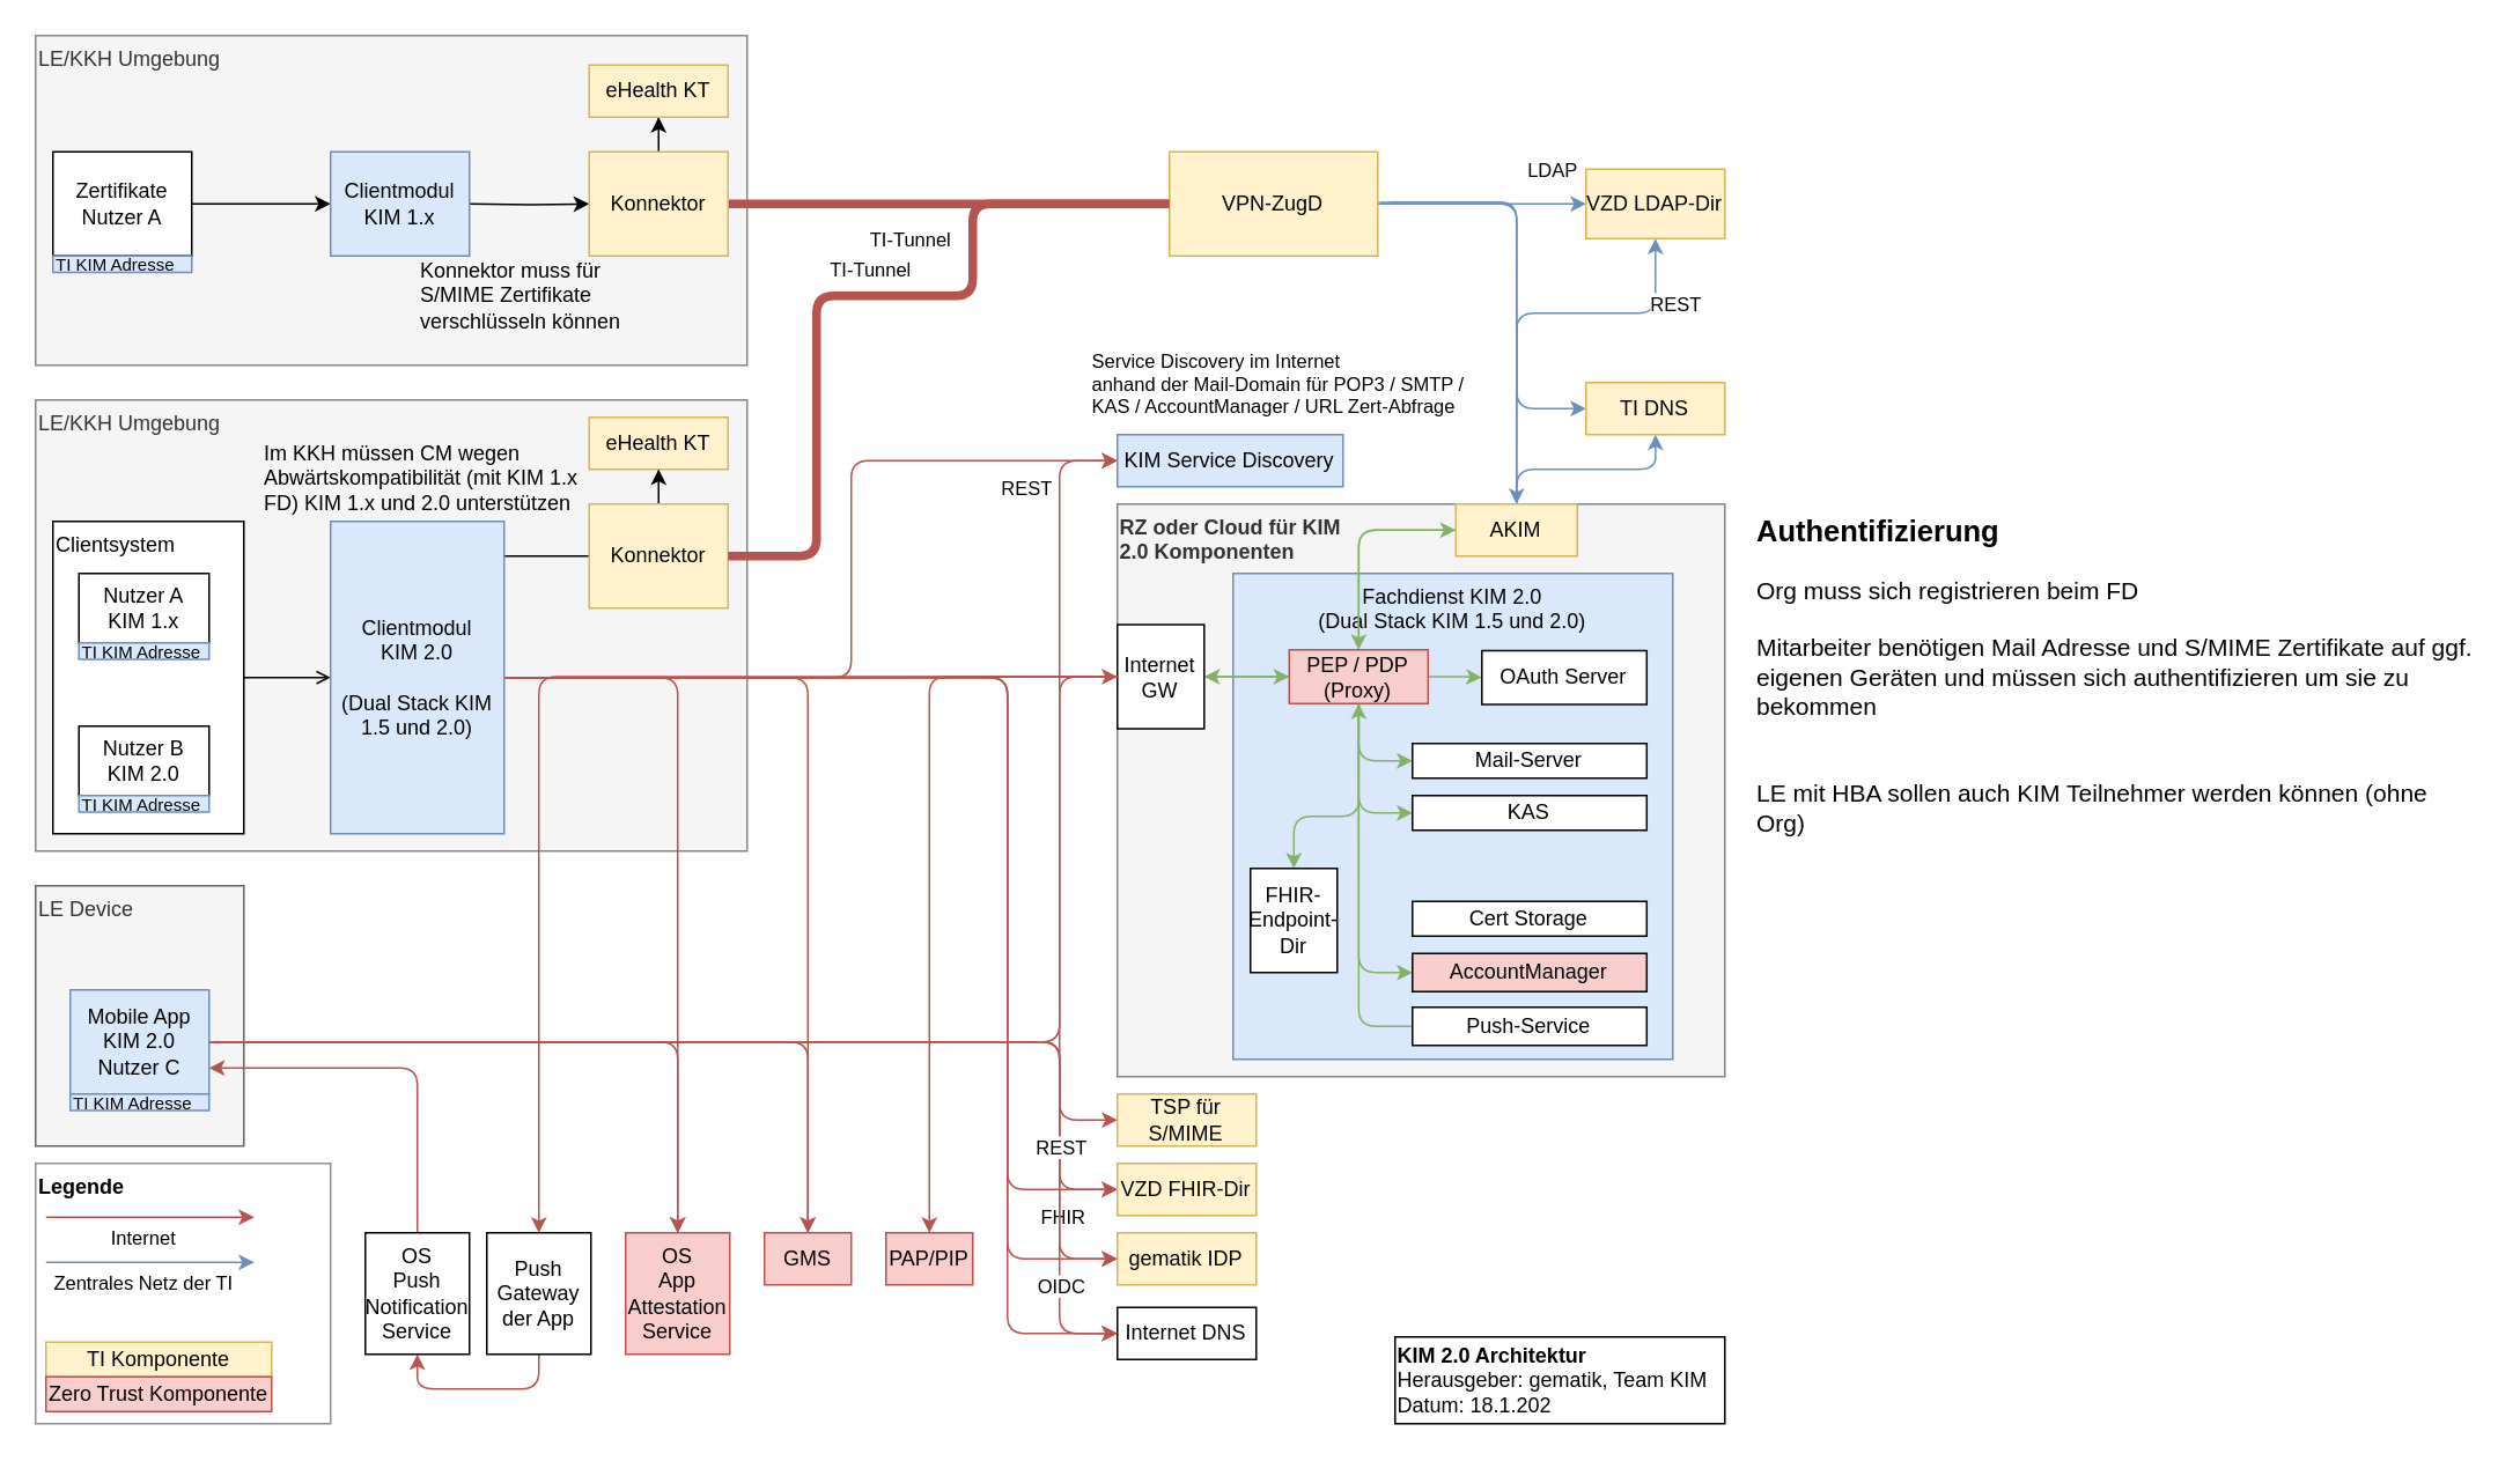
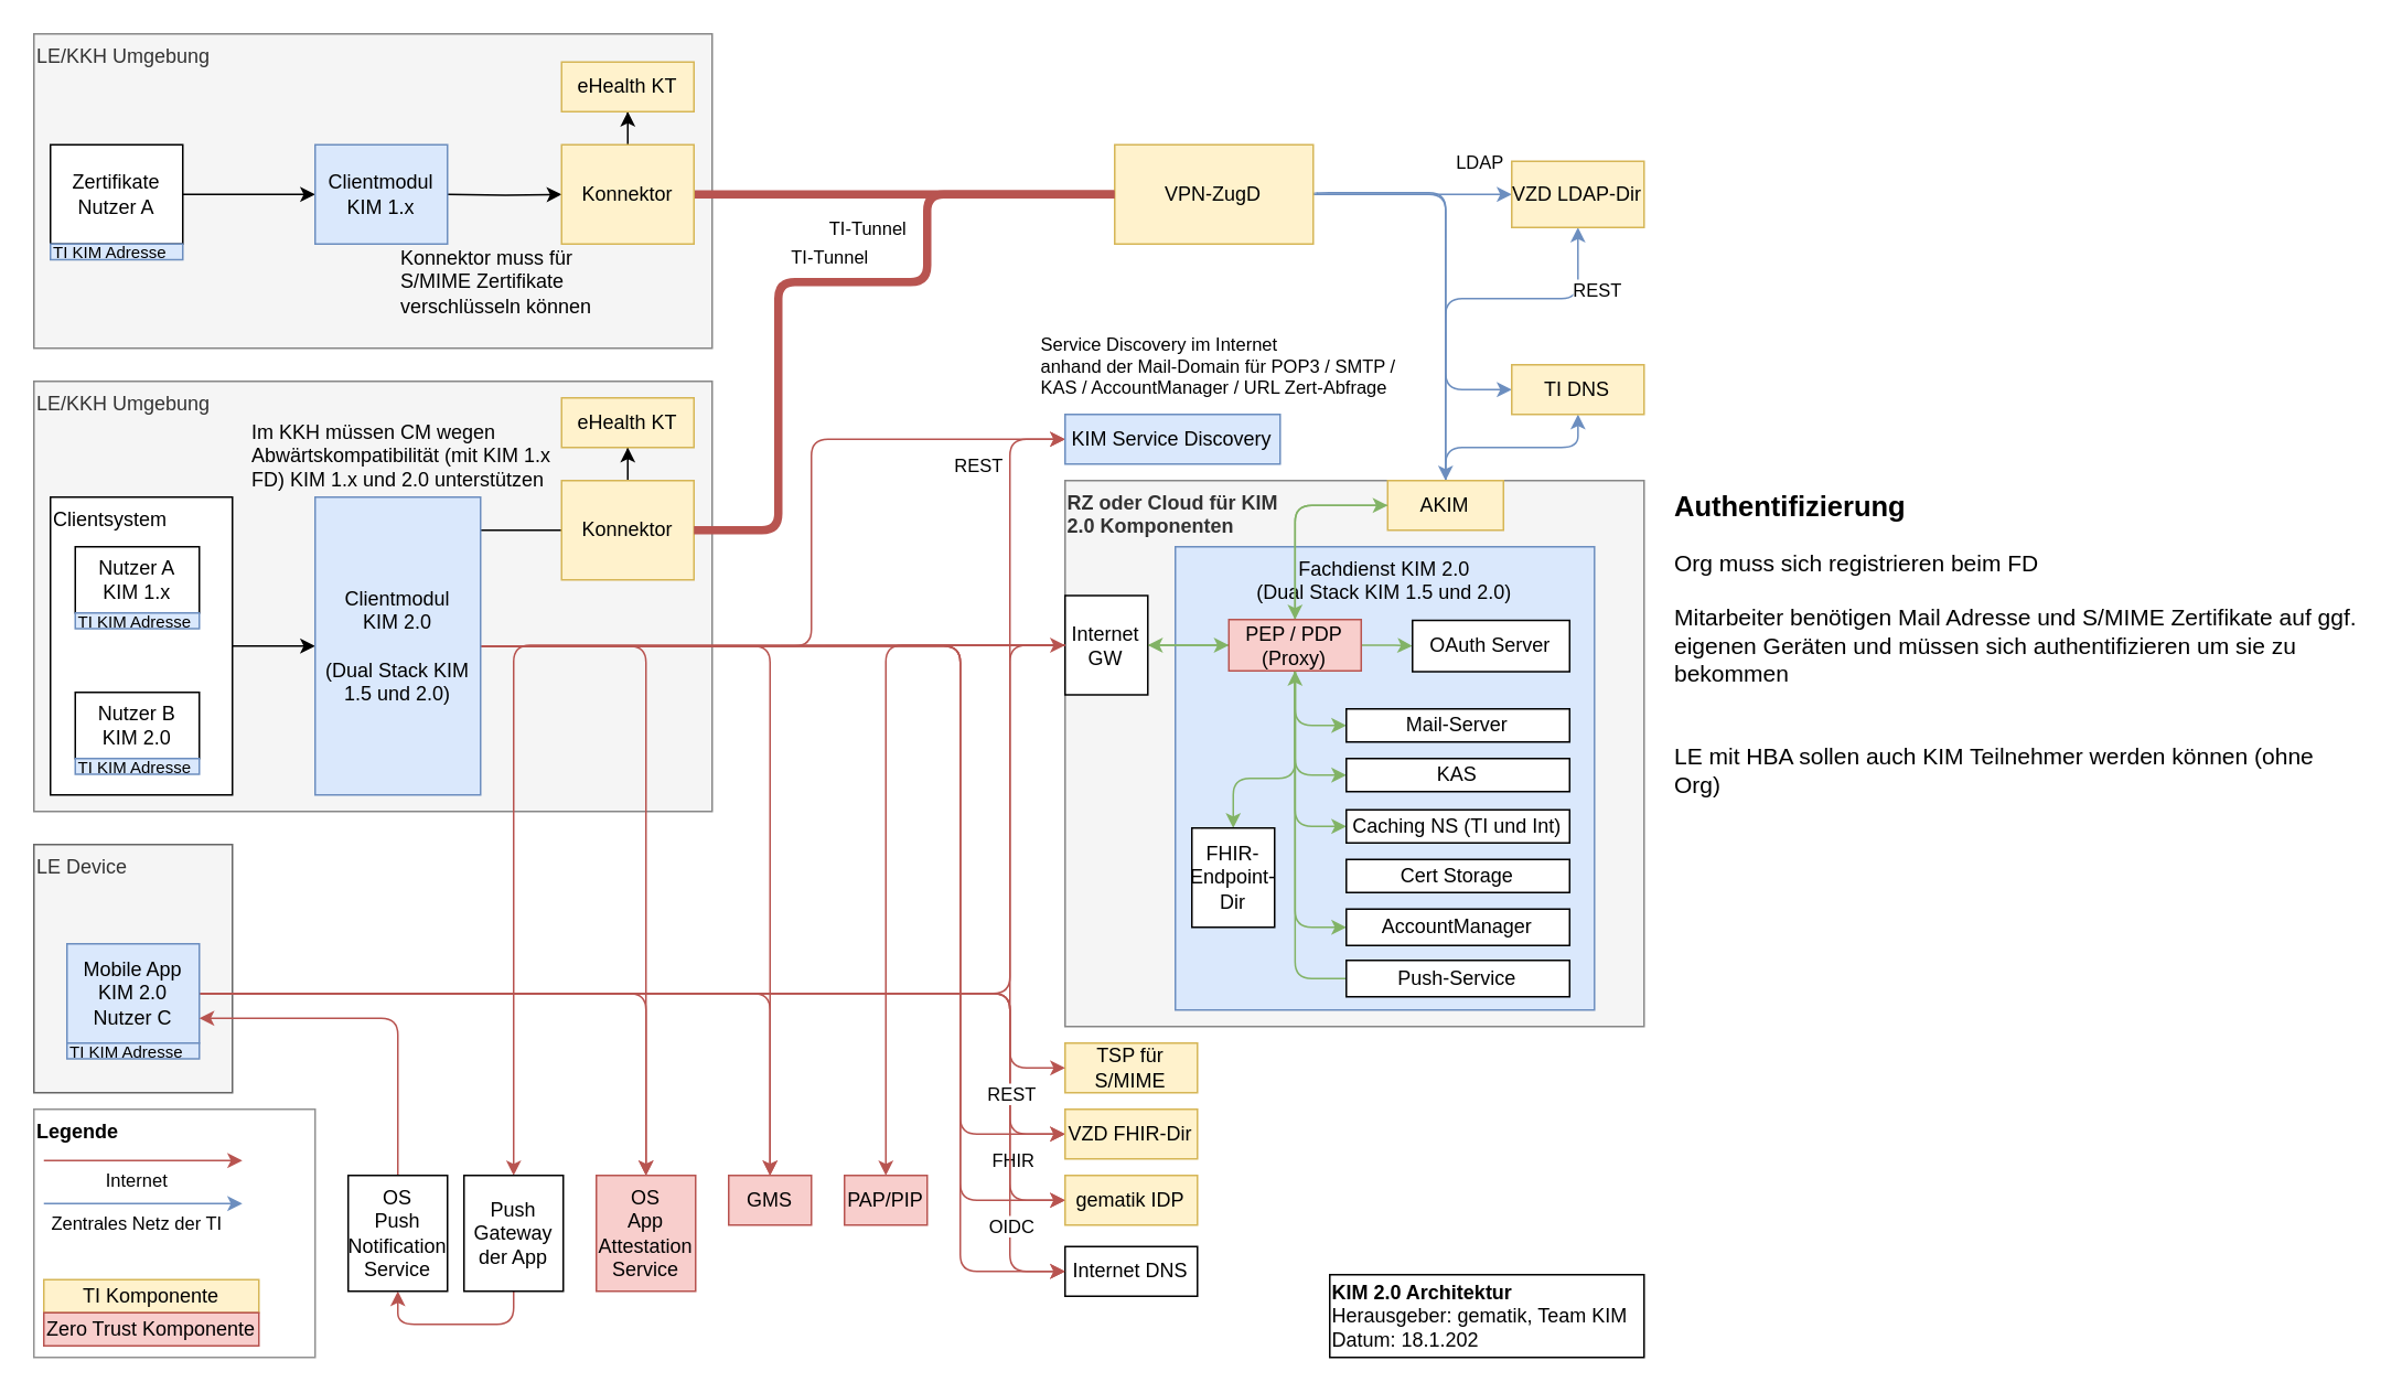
- <mxCell id="9" style="edgeStyle=orthogonalEdgeStyle;rounded=1;orthogonalLoop=1;jettySize=auto;html=1;entryX=0;entryY=0.5;entryDx=0;entryDy=0;exitX=1;exitY=0.5;exitDx=0;exitDy=0;endArrow=open;" parent="1" source="6" target="34" edge="1"><mxGeometry relative="1" as="geometry"><mxPoint x="180" y="410" as="targetPoint" /></mxGeometry></mxCell>
+ <mxCell id="9" style="edgeStyle=orthogonalEdgeStyle;rounded=1;orthogonalLoop=1;jettySize=auto;html=1;entryX=0;entryY=0.5;entryDx=0;entryDy=0;exitX=1;exitY=0.5;exitDx=0;exitDy=0;" parent="1" source="6" target="34" edge="1"><mxGeometry relative="1" as="geometry"><mxPoint x="180" y="410" as="targetPoint" /></mxGeometry></mxCell>
+ <mxCell id="48" style="edgeStyle=orthogonalEdgeStyle;rounded=1;orthogonalLoop=1;jettySize=auto;html=1;entryX=0;entryY=0.5;entryDx=0;entryDy=0;fillColor=#d5e8d4;strokeColor=#82b366;" parent="1" source="51" target="94" edge="1"><mxGeometry relative="1" as="geometry" /></mxCell>
+ <mxCell id="94" value="Caching NS (TI und Int)" style="rounded=0;whiteSpace=wrap;html=1;" parent="1" vertex="1"><mxGeometry x="813.35" y="489" width="135" height="20" as="geometry" /></mxCell>
- <mxCell id="92" value="AccountManager" style="rounded=0;whiteSpace=wrap;html=1;fillColor=#f8cecc;" parent="1" vertex="1"><mxGeometry x="813.35" y="549" width="135" height="22" as="geometry" /></mxCell>
+ <mxCell id="92" value="AccountManager" style="rounded=0;whiteSpace=wrap;html=1;" parent="1" vertex="1"><mxGeometry x="813.35" y="549" width="135" height="22" as="geometry" /></mxCell>
